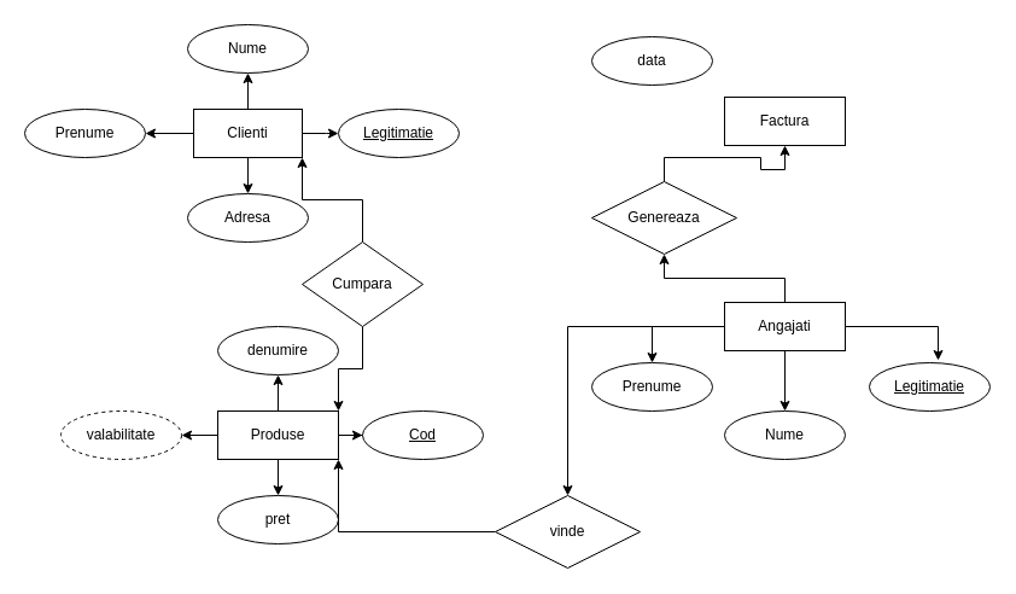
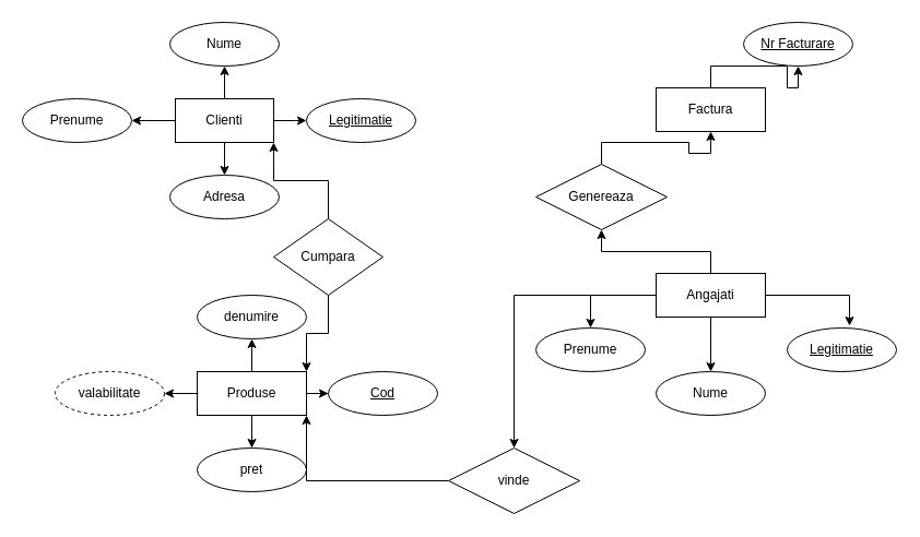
+ <mxCell id="25" value="Nr Facturare" style="ellipse;whiteSpace=wrap;html=1;align=center;fontStyle=4;" vertex="1" parent="1"><mxGeometry x="680" y="20" width="100" height="40" as="geometry" /></mxCell>
- <mxCell id="26" value="data" style="ellipse;whiteSpace=wrap;html=1;align=center;" vertex="1" parent="1"><mxGeometry x="490" y="30" width="100" height="40" as="geometry" /></mxCell>
+ <mxCell id="23" value="" style="edgeStyle=orthogonalEdgeStyle;rounded=0;orthogonalLoop=1;jettySize=auto;html=1;" edge="1" parent="1" source="24" target="25"><mxGeometry relative="1" as="geometry" /></mxCell>
